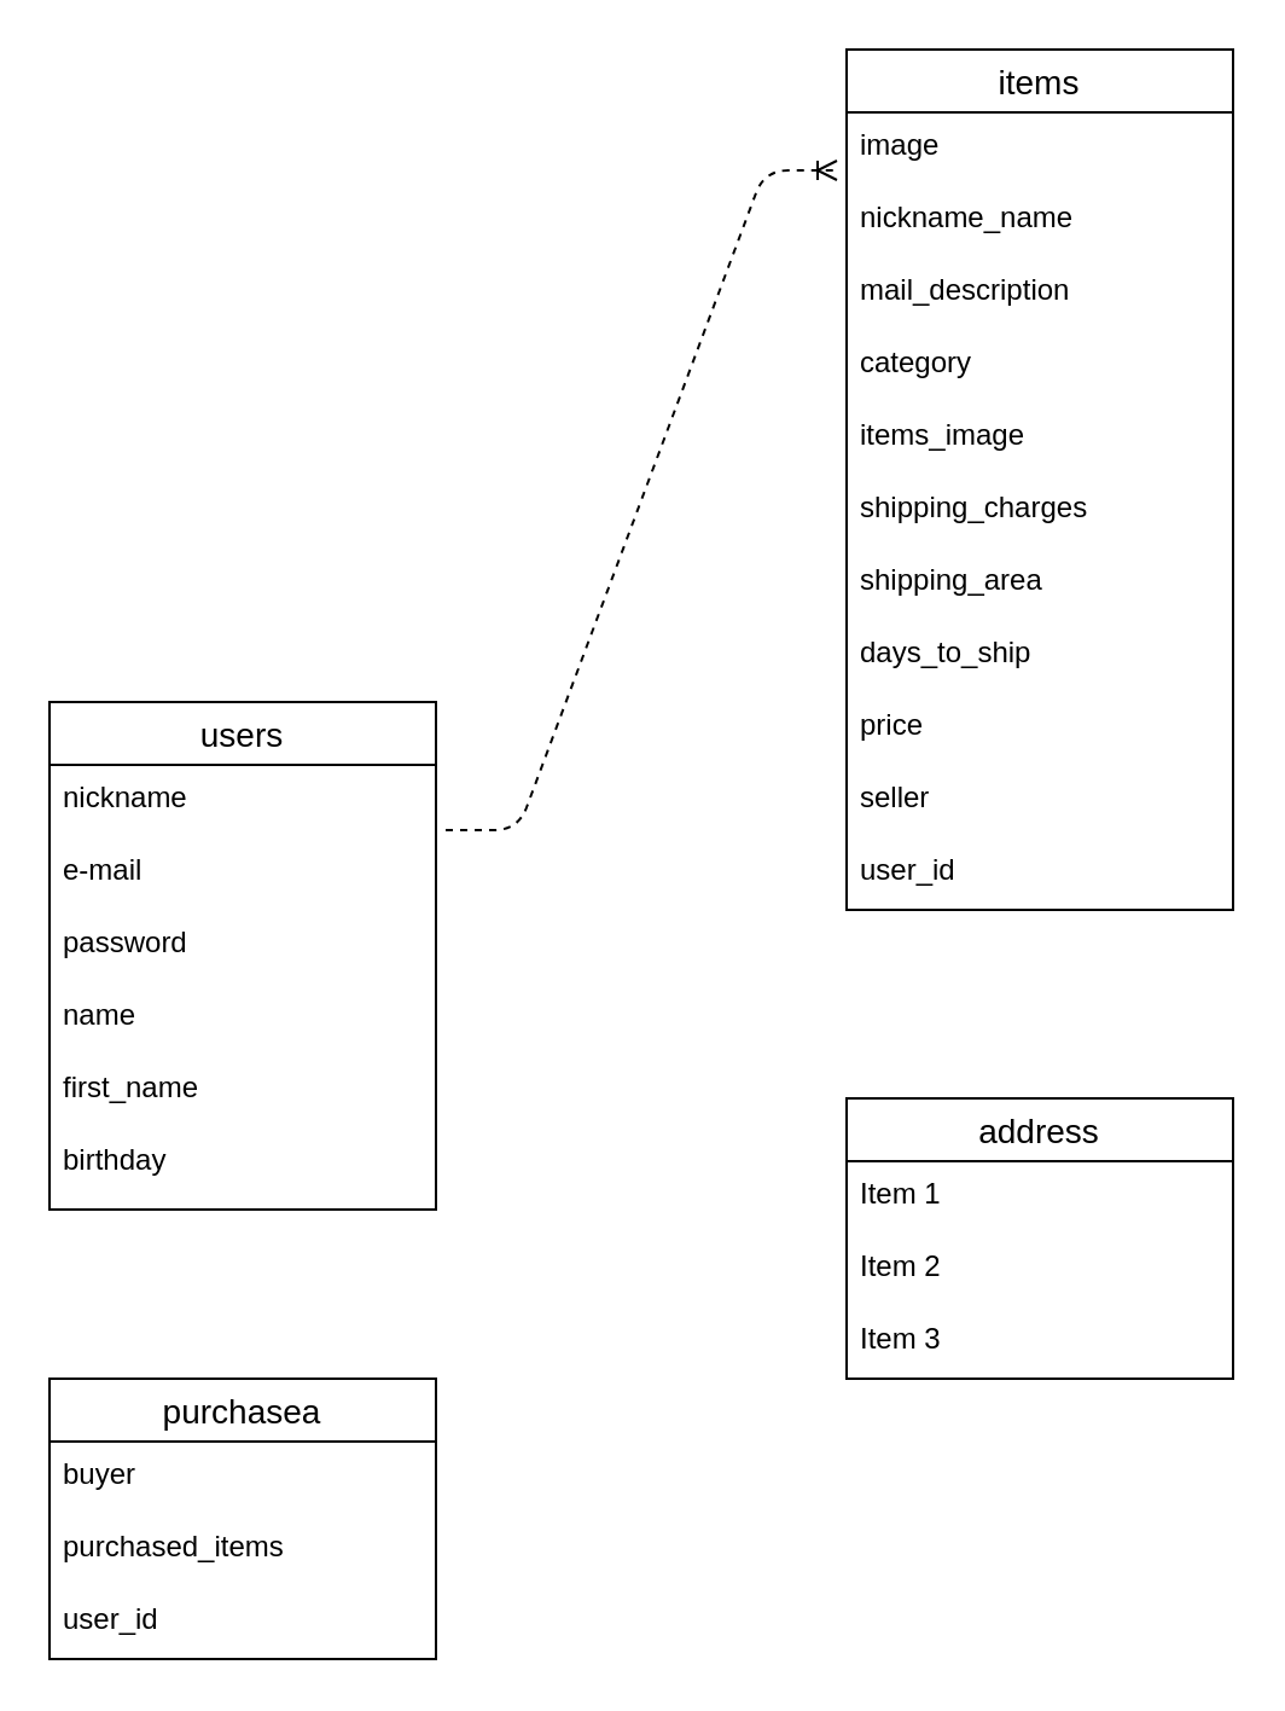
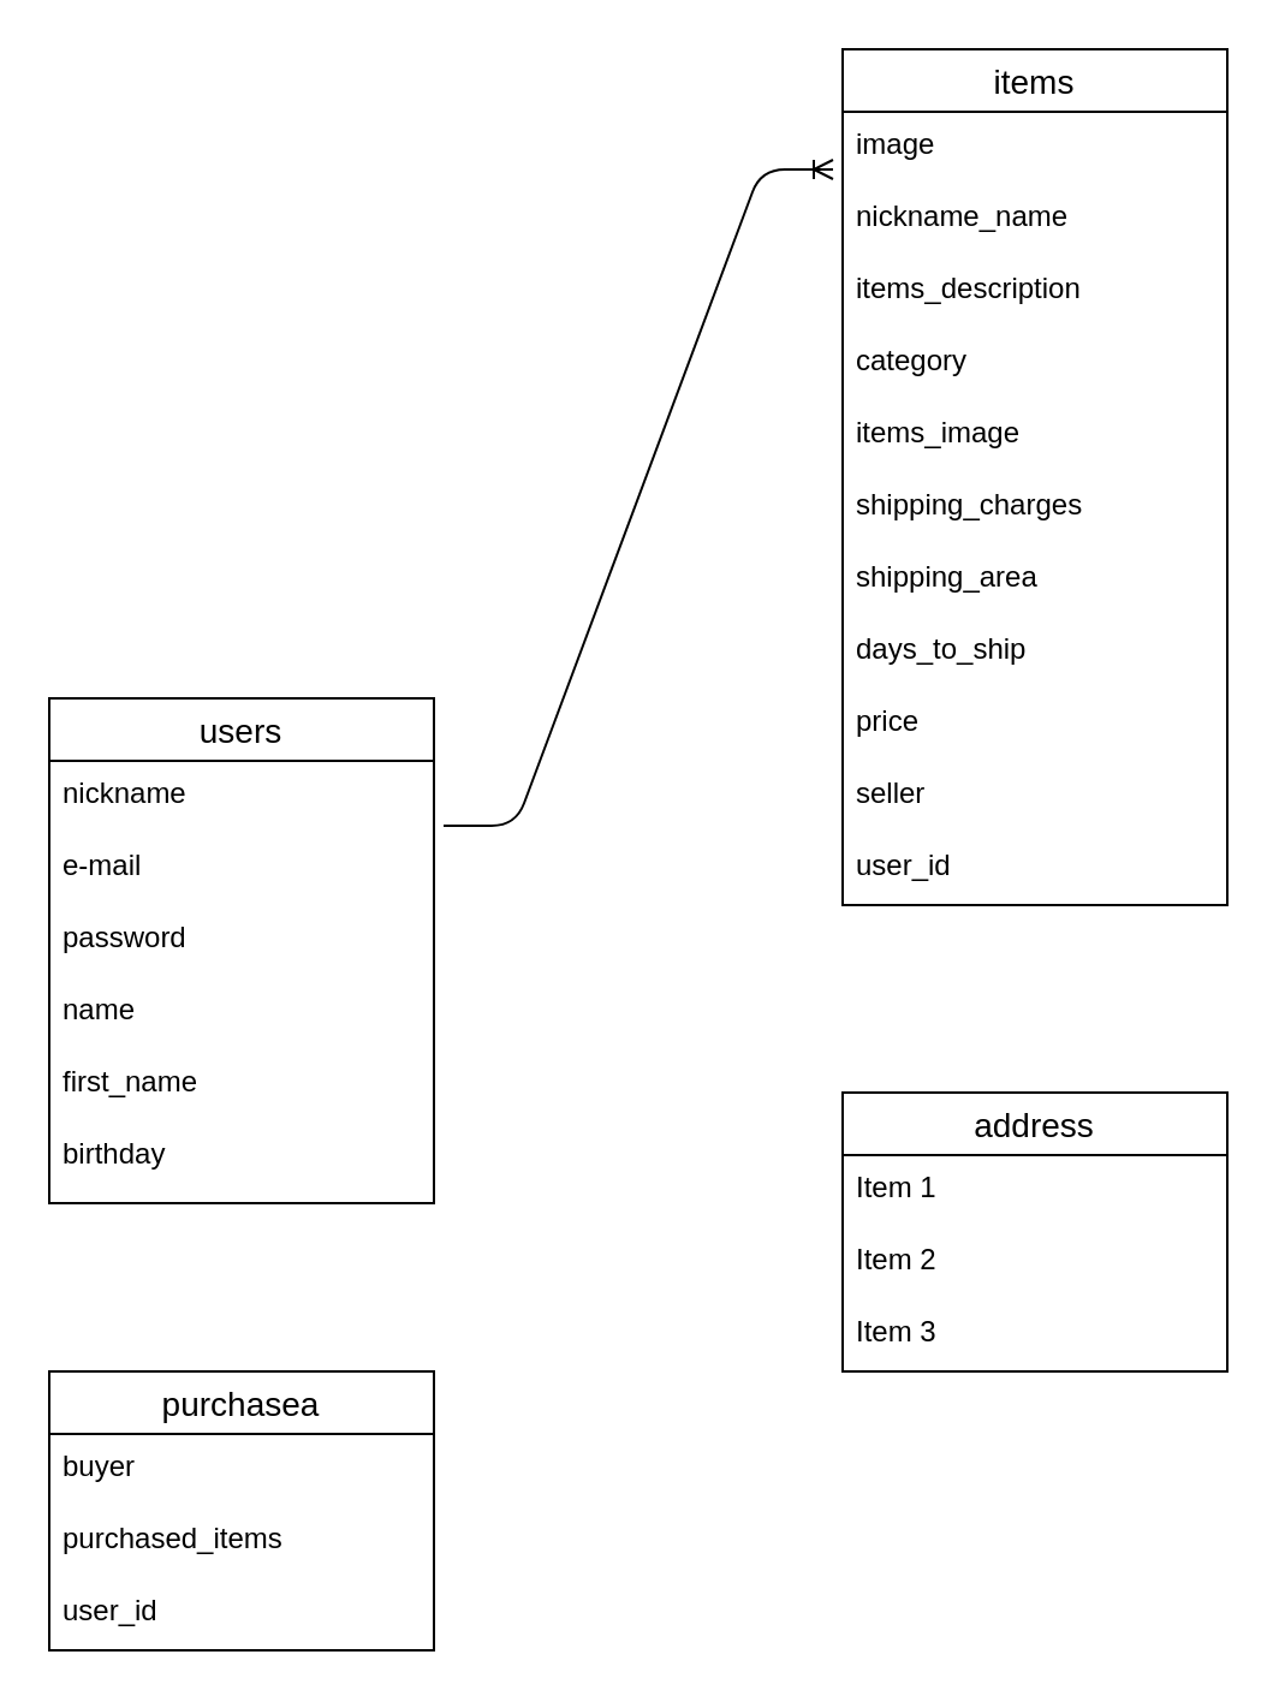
- <mxCell id="9" value="mail_description" style="text;strokeColor=none;fillColor=none;spacingLeft=4;spacingRight=4;overflow=hidden;rotatable=0;points=[[0,0.5],[1,0.5]];portConstraint=eastwest;fontSize=12;" vertex="1" parent="6"><mxGeometry y="86" width="160" height="30" as="geometry" /></mxCell>
+ <mxCell id="9" value="items_description" style="text;strokeColor=none;fillColor=none;spacingLeft=4;spacingRight=4;overflow=hidden;rotatable=0;points=[[0,0.5],[1,0.5]];portConstraint=eastwest;fontSize=12;" vertex="1" parent="6"><mxGeometry y="86" width="160" height="30" as="geometry" /></mxCell>
- <mxCell id="29" value="" style="edgeStyle=entityRelationEdgeStyle;fontSize=12;html=1;endArrow=ERoneToMany;exitX=1.025;exitY=-0.1;exitDx=0;exitDy=0;exitPerimeter=0;entryX=-0.025;entryY=0.8;entryDx=0;entryDy=0;entryPerimeter=0;dashed=1;" edge="1" parent="1" source="24" target="7"><mxGeometry width="100" height="100" relative="1" as="geometry"><mxPoint x="200" y="410" as="sourcePoint" /><mxPoint x="300" y="310" as="targetPoint" /></mxGeometry></mxCell>
+ <mxCell id="29" value="" style="edgeStyle=entityRelationEdgeStyle;fontSize=12;html=1;endArrow=ERoneToMany;exitX=1.025;exitY=-0.1;exitDx=0;exitDy=0;exitPerimeter=0;entryX=-0.025;entryY=0.8;entryDx=0;entryDy=0;entryPerimeter=0;" edge="1" parent="1" source="24" target="7"><mxGeometry width="100" height="100" relative="1" as="geometry"><mxPoint x="200" y="410" as="sourcePoint" /><mxPoint x="300" y="310" as="targetPoint" /></mxGeometry></mxCell>
